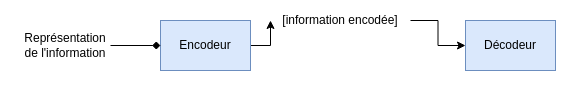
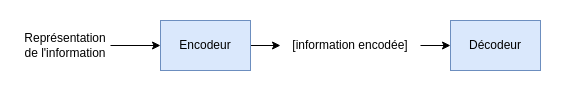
- <mxCell id="6" value="[information encodée]" style="text;html=1;strokeColor=none;fillColor=none;align=center;verticalAlign=middle;whiteSpace=wrap;rounded=0;" vertex="1" parent="1"><mxGeometry x="270" y="10" width="140" height="20" as="geometry" /></mxCell>
+ <mxCell id="6" value="[information encodée]" style="text;html=1;strokeColor=none;fillColor=none;align=center;verticalAlign=middle;whiteSpace=wrap;rounded=0;" vertex="1" parent="1"><mxGeometry x="280" y="35" width="140" height="20" as="geometry" /></mxCell>
- <mxCell id="7" style="edgeStyle=orthogonalEdgeStyle;rounded=0;orthogonalLoop=1;jettySize=auto;html=1;exitX=1;exitY=0.5;exitDx=0;exitDy=0;endArrow=diamond;" edge="1" parent="1" source="8" target="4"><mxGeometry relative="1" as="geometry" /></mxCell>
+ <mxCell id="7" style="edgeStyle=orthogonalEdgeStyle;rounded=0;orthogonalLoop=1;jettySize=auto;html=1;exitX=1;exitY=0.5;exitDx=0;exitDy=0;" edge="1" parent="1" source="8" target="4"><mxGeometry relative="1" as="geometry" /></mxCell>
- <mxCell id="2" value="Décodeur" style="rounded=0;whiteSpace=wrap;html=1;fillColor=#dae8fc;strokeColor=#6c8ebf;" vertex="1" parent="1"><mxGeometry x="465" y="20" width="90" height="50" as="geometry" /></mxCell>
+ <mxCell id="2" value="Décodeur" style="rounded=0;whiteSpace=wrap;html=1;fillColor=#dae8fc;strokeColor=#6c8ebf;" vertex="1" parent="1"><mxGeometry x="450" y="20" width="90" height="50" as="geometry" /></mxCell>
